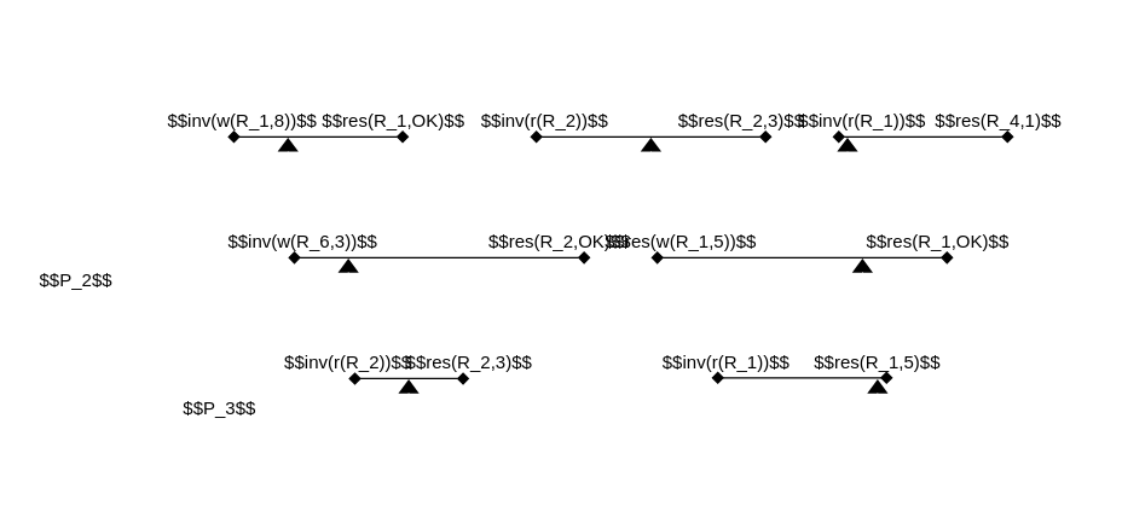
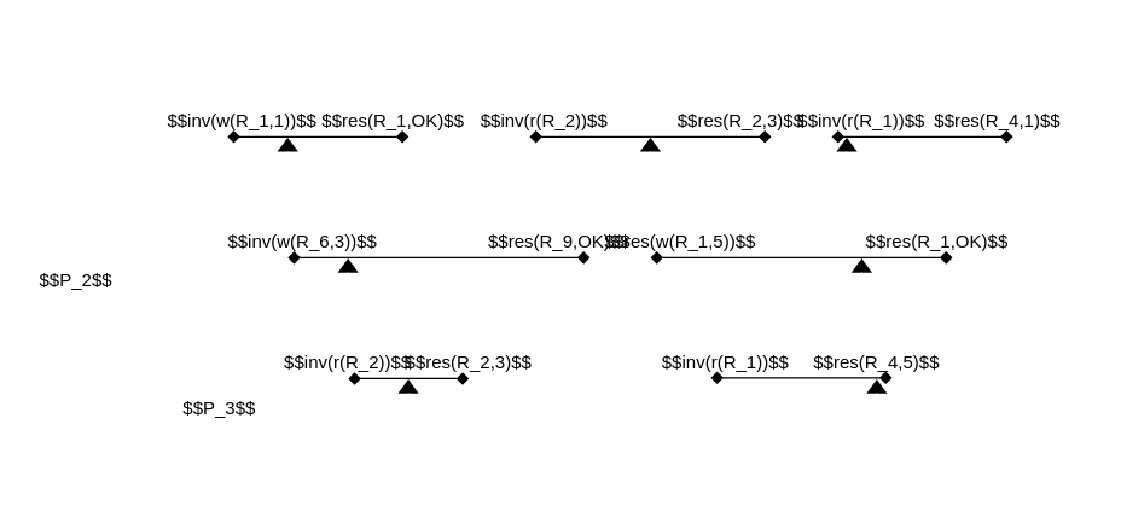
- <mxCell id="10" value="$$inv(w(R_1,8))$$" style="rounded=0;whiteSpace=wrap;html=1;fillColor=none;strokeColor=none;" parent="1" vertex="1"><mxGeometry x="120" y="70" width="80" height="20" as="geometry" /></mxCell>
+ <mxCell id="10" value="$$inv(w(R_1,1))$$" style="rounded=0;whiteSpace=wrap;html=1;fillColor=none;strokeColor=none;" parent="1" vertex="1"><mxGeometry x="120" y="70" width="80" height="20" as="geometry" /></mxCell>
- <mxCell id="13" value="$$res(R_2,OK)$$" style="rounded=0;whiteSpace=wrap;html=1;fillColor=none;strokeColor=none;" parent="1" vertex="1"><mxGeometry x="330" y="150" width="80" height="20" as="geometry" /></mxCell>
+ <mxCell id="13" value="$$res(R_9,OK)$$" style="rounded=0;whiteSpace=wrap;html=1;fillColor=none;strokeColor=none;" parent="1" vertex="1"><mxGeometry x="330" y="150" width="80" height="20" as="geometry" /></mxCell>
- <mxCell id="23" value="$$res(R_1,5)$$" style="rounded=0;whiteSpace=wrap;html=1;fillColor=none;strokeColor=none;" parent="1" vertex="1"><mxGeometry x="540" y="230" width="80" height="20" as="geometry" /></mxCell>
+ <mxCell id="23" value="$$res(R_4,5)$$" style="rounded=0;whiteSpace=wrap;html=1;fillColor=none;strokeColor=none;" parent="1" vertex="1"><mxGeometry x="540" y="230" width="80" height="20" as="geometry" /></mxCell>
